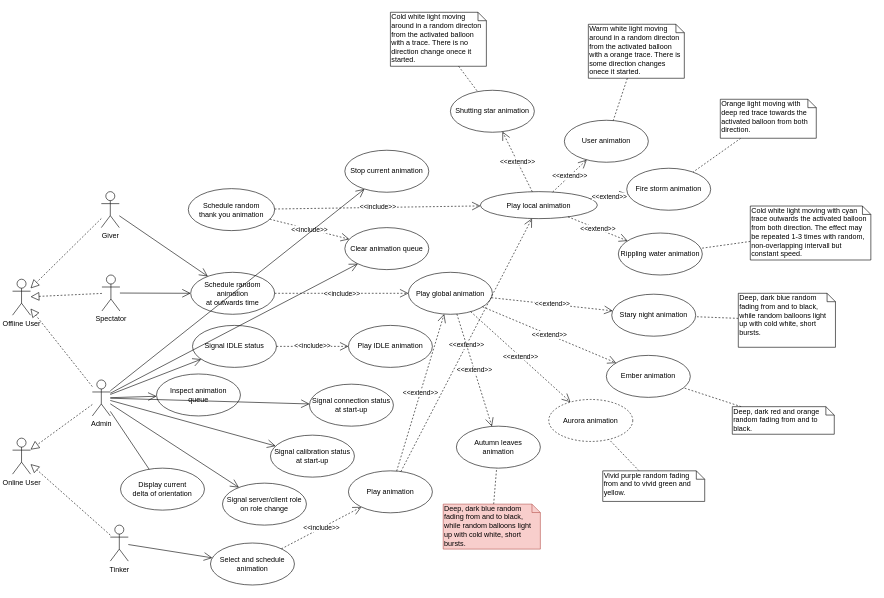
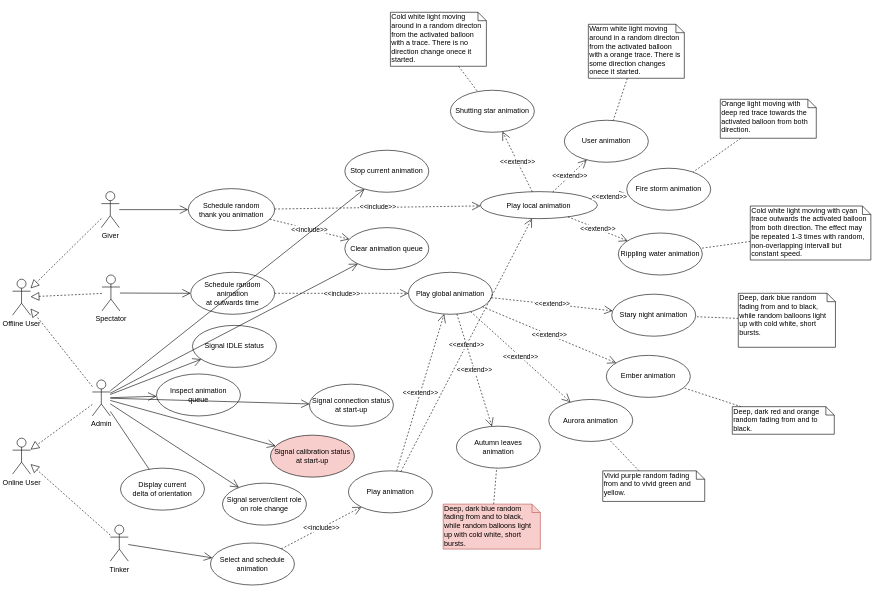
- <mxCell id="24" value="" style="endArrow=open;endFill=1;endSize=12;html=1;" parent="1" source="2" target="25" edge="1"><mxGeometry width="160" relative="1" as="geometry"><mxPoint x="193" y="617.257" as="sourcePoint" /><mxPoint x="390.836" y="554.706" as="targetPoint" /></mxGeometry></mxCell>
+ <mxCell id="24" value="" style="endArrow=open;endFill=1;endSize=12;html=1;" parent="1" source="2" target="23" edge="1"><mxGeometry width="160" relative="1" as="geometry"><mxPoint x="193" y="617.257" as="sourcePoint" /><mxPoint x="390.836" y="554.706" as="targetPoint" /></mxGeometry></mxCell>
- <mxCell id="22" value="&amp;lt;&amp;lt;include&amp;gt;&amp;gt;" style="endArrow=open;endFill=1;endSize=12;html=1;dashed=1;" parent="1" source="12" target="21" edge="1"><mxGeometry width="160" relative="1" as="geometry"><mxPoint x="498.589" y="839.805" as="sourcePoint" /><mxPoint x="801.482" y="682.229" as="targetPoint" /></mxGeometry></mxCell>
- <mxCell id="21" value="Play IDLE animation" style="ellipse;whiteSpace=wrap;html=1;" parent="1" vertex="1"><mxGeometry x="580" y="542" width="140" height="70" as="geometry" /></mxCell>
- <mxCell id="63" value="Aurora animation" style="ellipse;whiteSpace=wrap;html=1;dashed=1;" parent="1" vertex="1"><mxGeometry x="914" y="665.5" width="140" height="70" as="geometry" /></mxCell>
+ <mxCell id="63" value="Aurora animation" style="ellipse;whiteSpace=wrap;html=1;" parent="1" vertex="1"><mxGeometry x="914" y="665.5" width="140" height="70" as="geometry" /></mxCell>
- <mxCell id="73" value="Signal calibration status&lt;br&gt;at start-up" style="ellipse;whiteSpace=wrap;html=1;" parent="1" vertex="1"><mxGeometry x="450" y="725" width="140" height="70" as="geometry" /></mxCell>
+ <mxCell id="73" value="Signal calibration status&lt;br&gt;at start-up" style="ellipse;whiteSpace=wrap;html=1;fillColor=#f8cecc;" parent="1" vertex="1"><mxGeometry x="450" y="725" width="140" height="70" as="geometry" /></mxCell>
